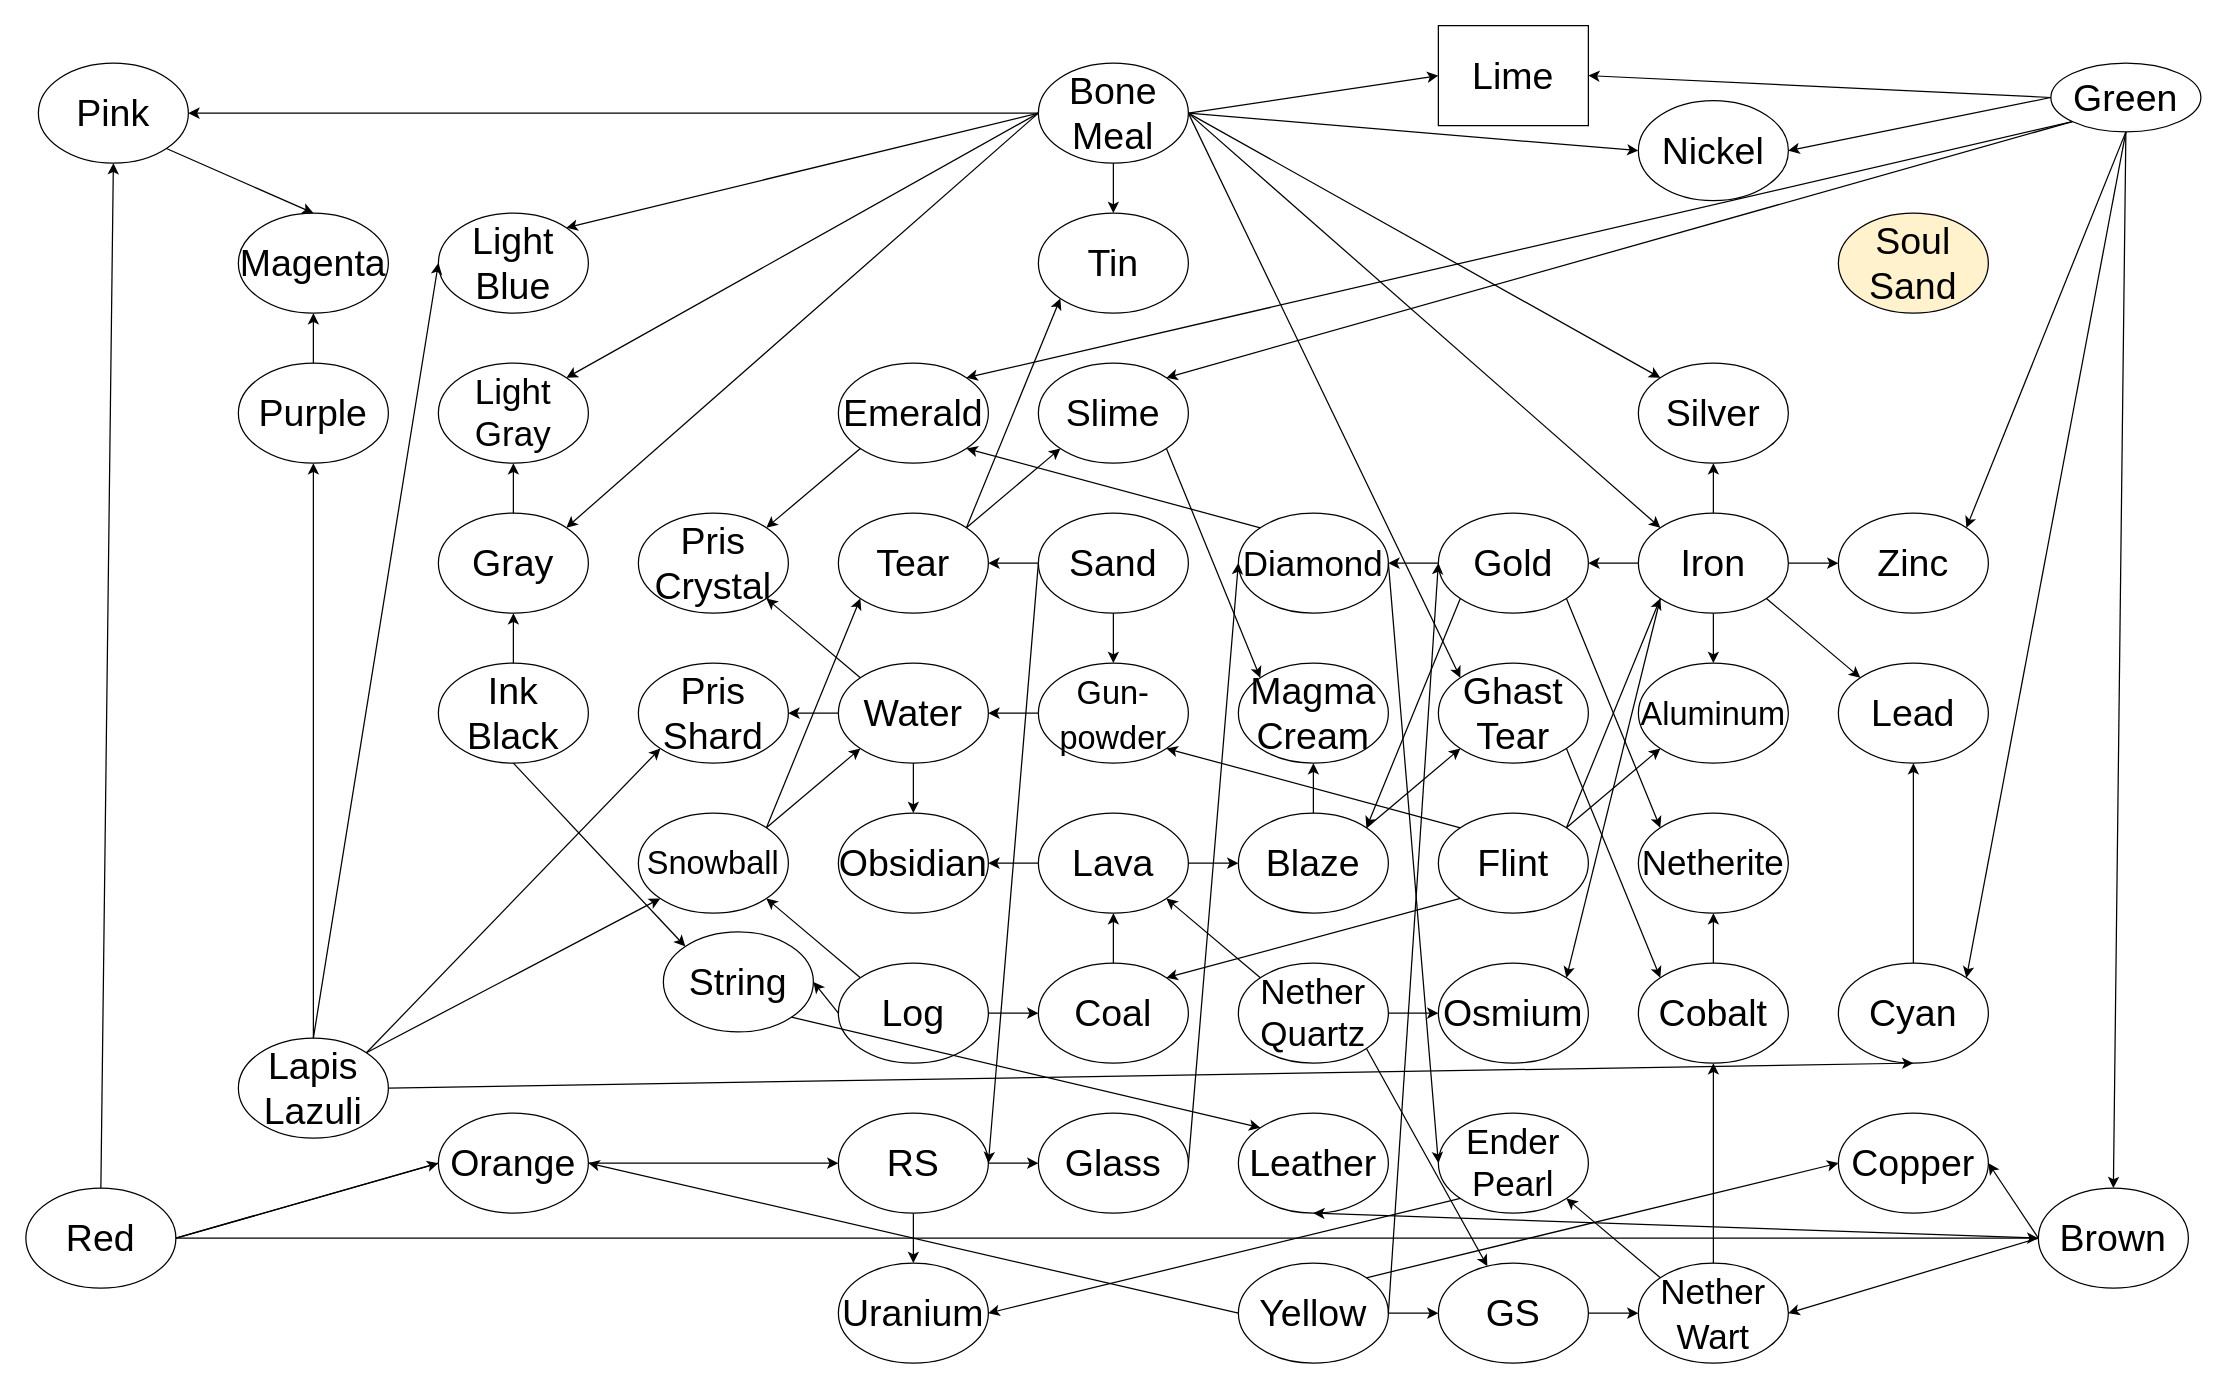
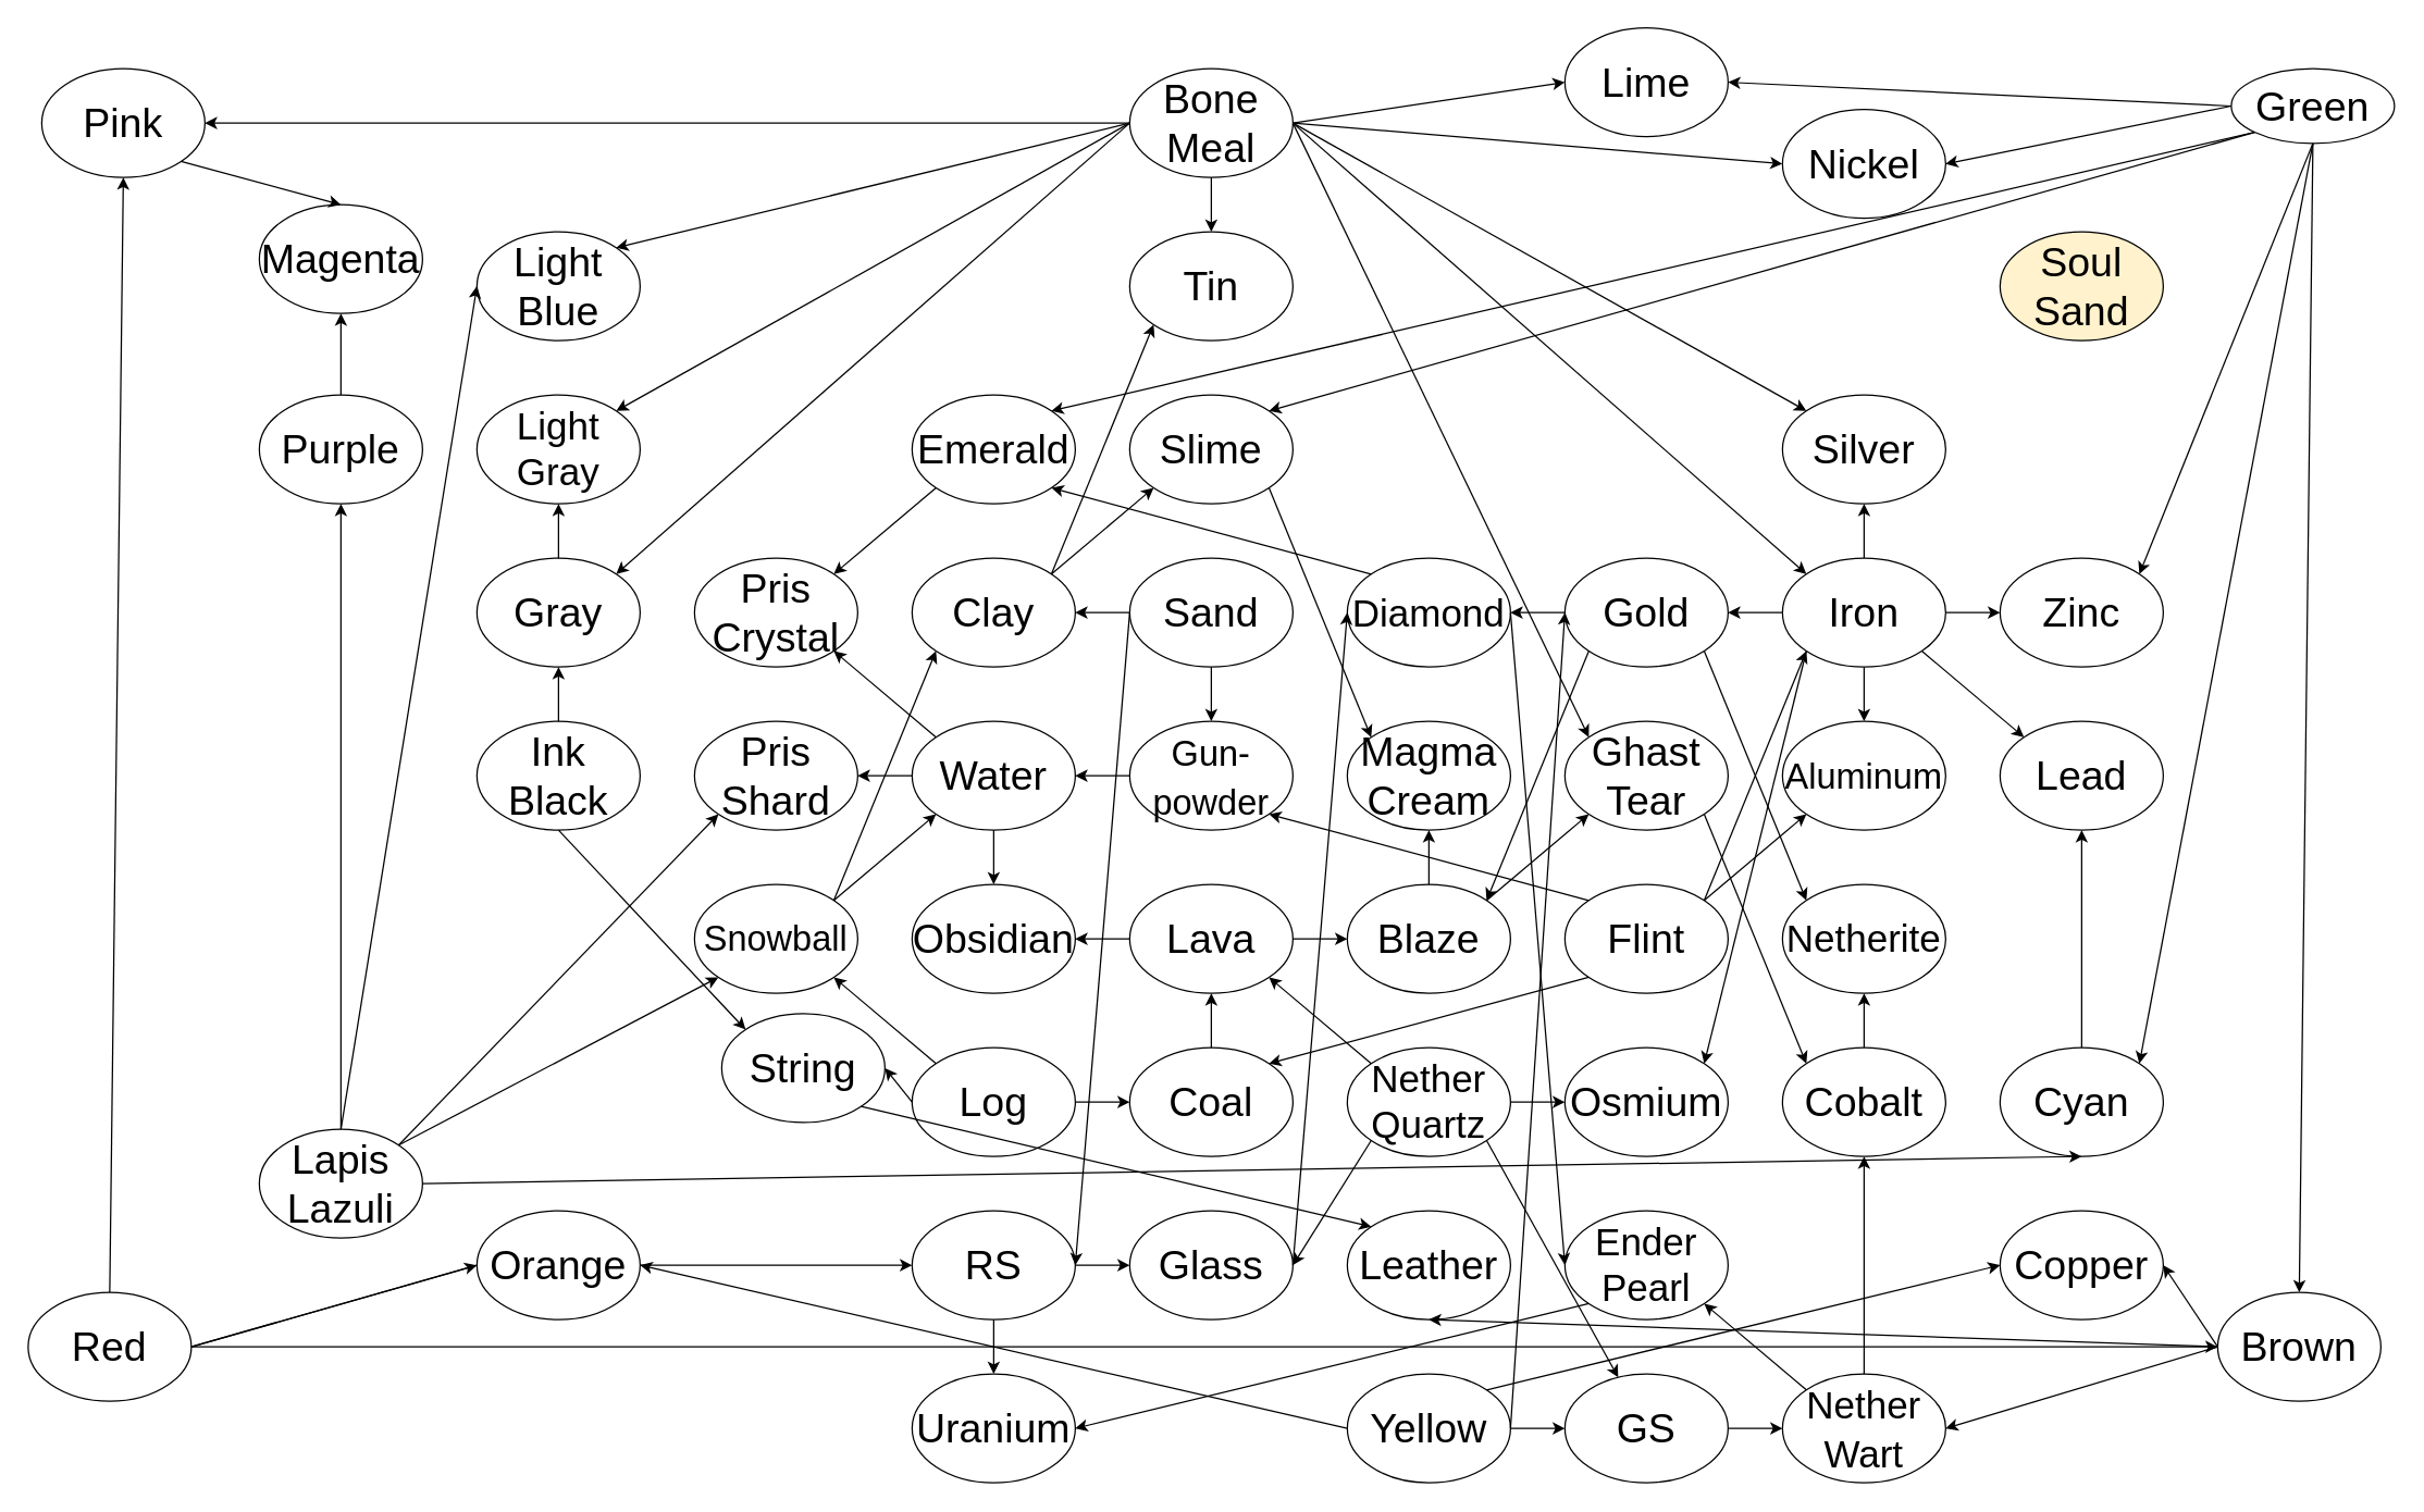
- <mxCell id="17" value="Lime" style="whiteSpace=wrap;html=1;fontSize=30;rounded=0;" vertex="1" parent="1"><mxGeometry x="1150" y="20" width="120" height="80" as="geometry" /></mxCell>
+ <mxCell id="17" value="Lime" style="ellipse;whiteSpace=wrap;html=1;fontSize=30;" vertex="1" parent="1"><mxGeometry x="1150" y="20" width="120" height="80" as="geometry" /></mxCell>
- <mxCell id="40" value="Magenta" style="ellipse;whiteSpace=wrap;html=1;fontSize=30;" vertex="1" parent="1"><mxGeometry x="190" y="170" width="120" height="80" as="geometry" /></mxCell>
+ <mxCell id="40" value="Magenta" style="ellipse;whiteSpace=wrap;html=1;fontSize=30;" vertex="1" parent="1"><mxGeometry x="190" y="150" width="120" height="80" as="geometry" /></mxCell>
- <mxCell id="67" value="Tear" style="ellipse;whiteSpace=wrap;html=1;fontSize=30;" vertex="1" parent="1"><mxGeometry x="670" y="410" width="120" height="80" as="geometry" /></mxCell>
+ <mxCell id="67" value="Clay" style="ellipse;whiteSpace=wrap;html=1;fontSize=30;" vertex="1" parent="1"><mxGeometry x="670" y="410" width="120" height="80" as="geometry" /></mxCell>
+ <mxCell id="141" value="" style="endArrow=classic;html=1;rounded=0;fontSize=30;exitX=0;exitY=1;exitDx=0;exitDy=0;entryX=1;entryY=0.5;entryDx=0;entryDy=0;" edge="1" parent="1" source="89" target="139"><mxGeometry width="50" height="50" relative="1" as="geometry"><mxPoint x="770" y="860" as="sourcePoint" /><mxPoint x="820" y="810" as="targetPoint" /></mxGeometry></mxCell>
